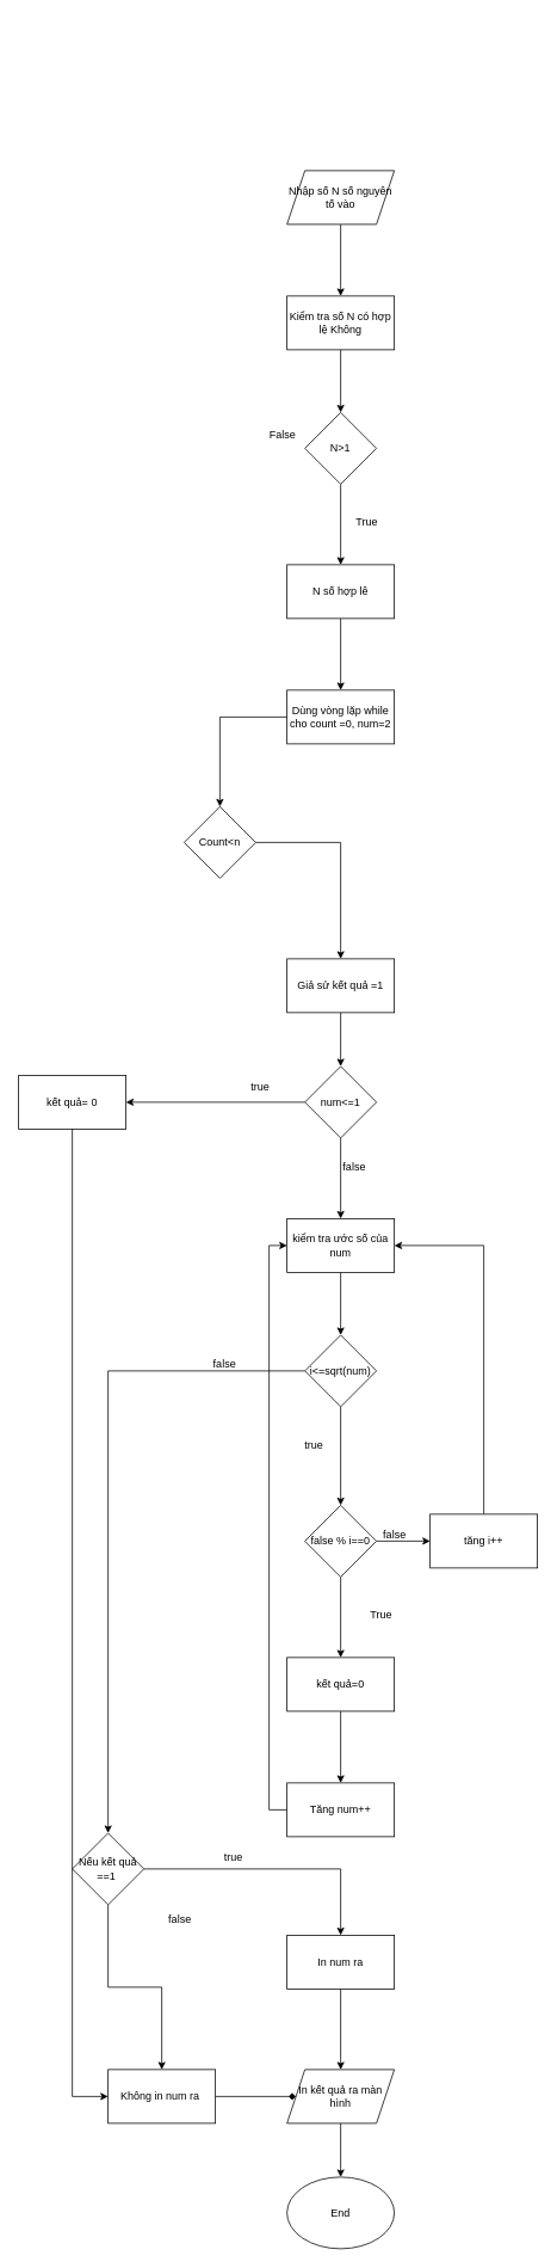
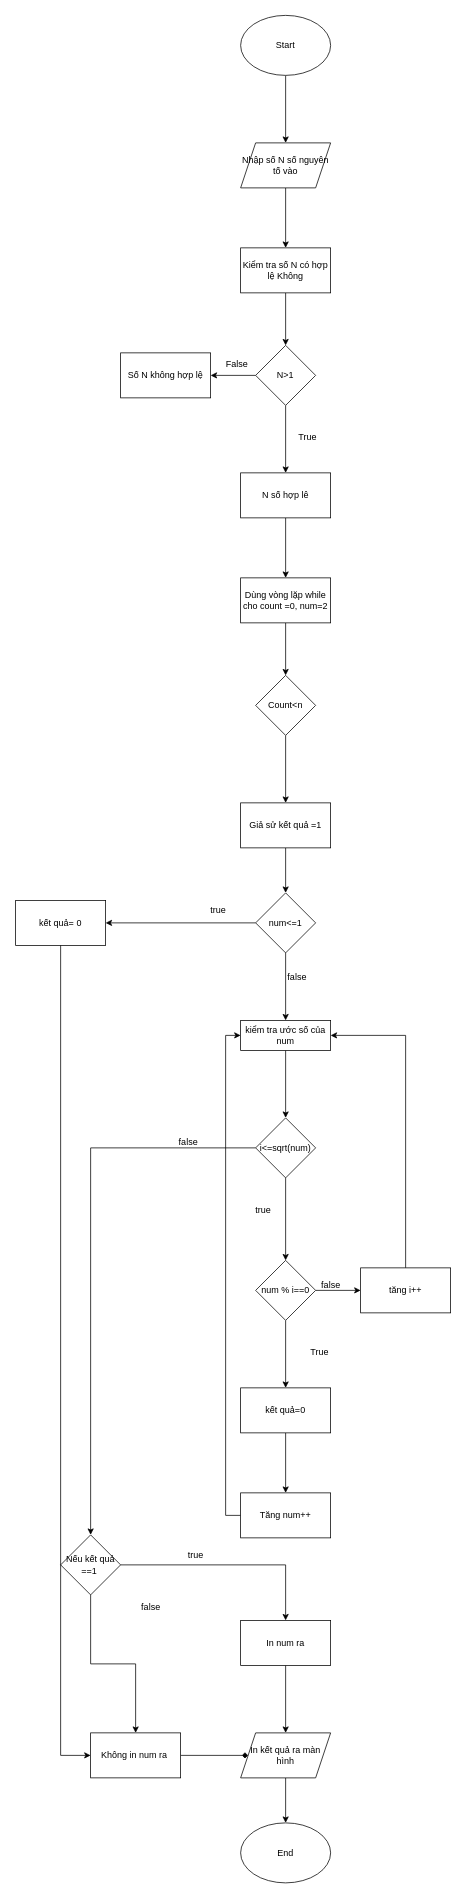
+ <mxCell id="3" value="Start" style="ellipse;whiteSpace=wrap;html=1;" vertex="1" parent="1"><mxGeometry x="320" y="20" width="120" height="80" as="geometry" /></mxCell>
+ <mxCell id="2" value="" style="edgeStyle=orthogonalEdgeStyle;rounded=0;orthogonalLoop=1;jettySize=auto;html=1;" edge="1" parent="1" source="3" target="5"><mxGeometry relative="1" as="geometry" /></mxCell>
+ <mxCell id="13" value="Số N không hợp lệ" style="whiteSpace=wrap;html=1;" vertex="1" parent="1"><mxGeometry x="160" y="470" width="120" height="60" as="geometry" /></mxCell>
+ <mxCell id="9" value="" style="edgeStyle=orthogonalEdgeStyle;rounded=0;orthogonalLoop=1;jettySize=auto;html=1;" edge="1" parent="1" source="10" target="13"><mxGeometry relative="1" as="geometry" /></mxCell>
- <mxCell id="19" value="Count&amp;lt;n" style="rhombus;whiteSpace=wrap;html=1;" vertex="1" parent="1"><mxGeometry x="205" y="900" width="80" height="80" as="geometry" /></mxCell>
+ <mxCell id="19" value="Count&amp;lt;n" style="rhombus;whiteSpace=wrap;html=1;" vertex="1" parent="1"><mxGeometry x="340" y="900" width="80" height="80" as="geometry" /></mxCell>
- <mxCell id="26" value="kiểm tra ước số của num" style="whiteSpace=wrap;html=1;" vertex="1" parent="1"><mxGeometry x="320" y="1360" width="120" height="60" as="geometry" /></mxCell>
+ <mxCell id="26" value="kiểm tra ước số của num" style="whiteSpace=wrap;html=1;" vertex="1" parent="1"><mxGeometry x="320" y="1360" width="120" height="40" as="geometry" /></mxCell>
- <mxCell id="36" value="false % i==0" style="rhombus;whiteSpace=wrap;html=1;" vertex="1" parent="1"><mxGeometry x="340" y="1680" width="80" height="80" as="geometry" /></mxCell>
+ <mxCell id="36" value="num % i==0" style="rhombus;whiteSpace=wrap;html=1;" vertex="1" parent="1"><mxGeometry x="340" y="1680" width="80" height="80" as="geometry" /></mxCell>
